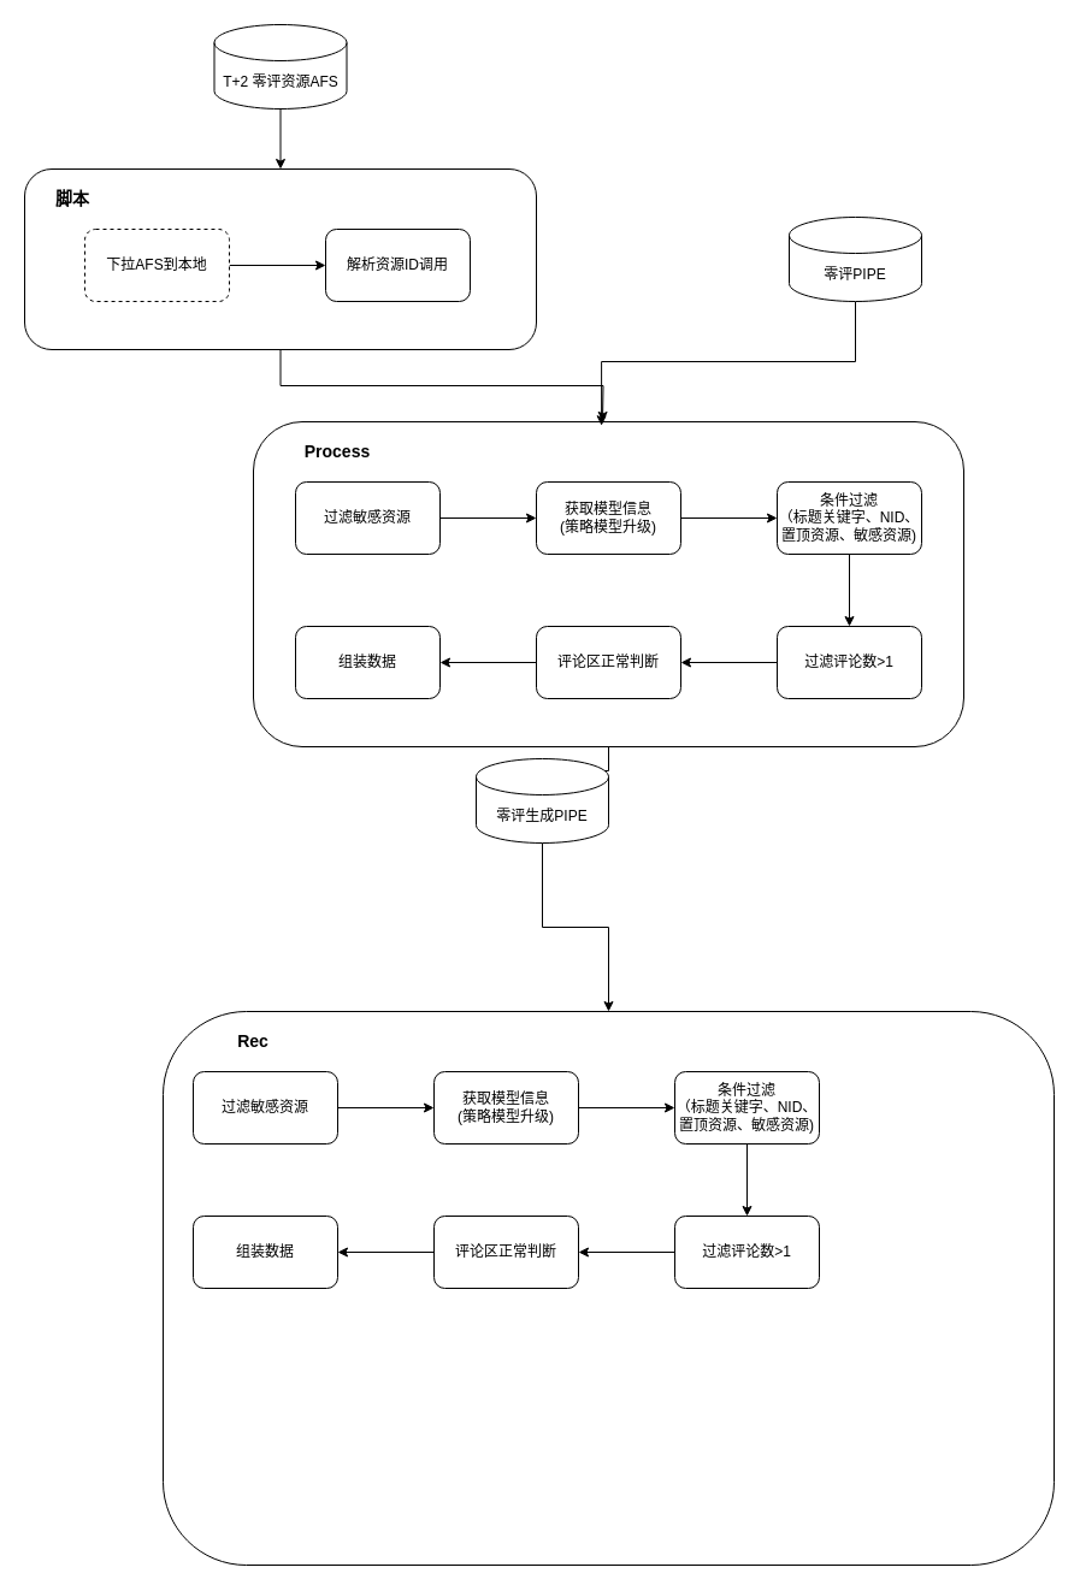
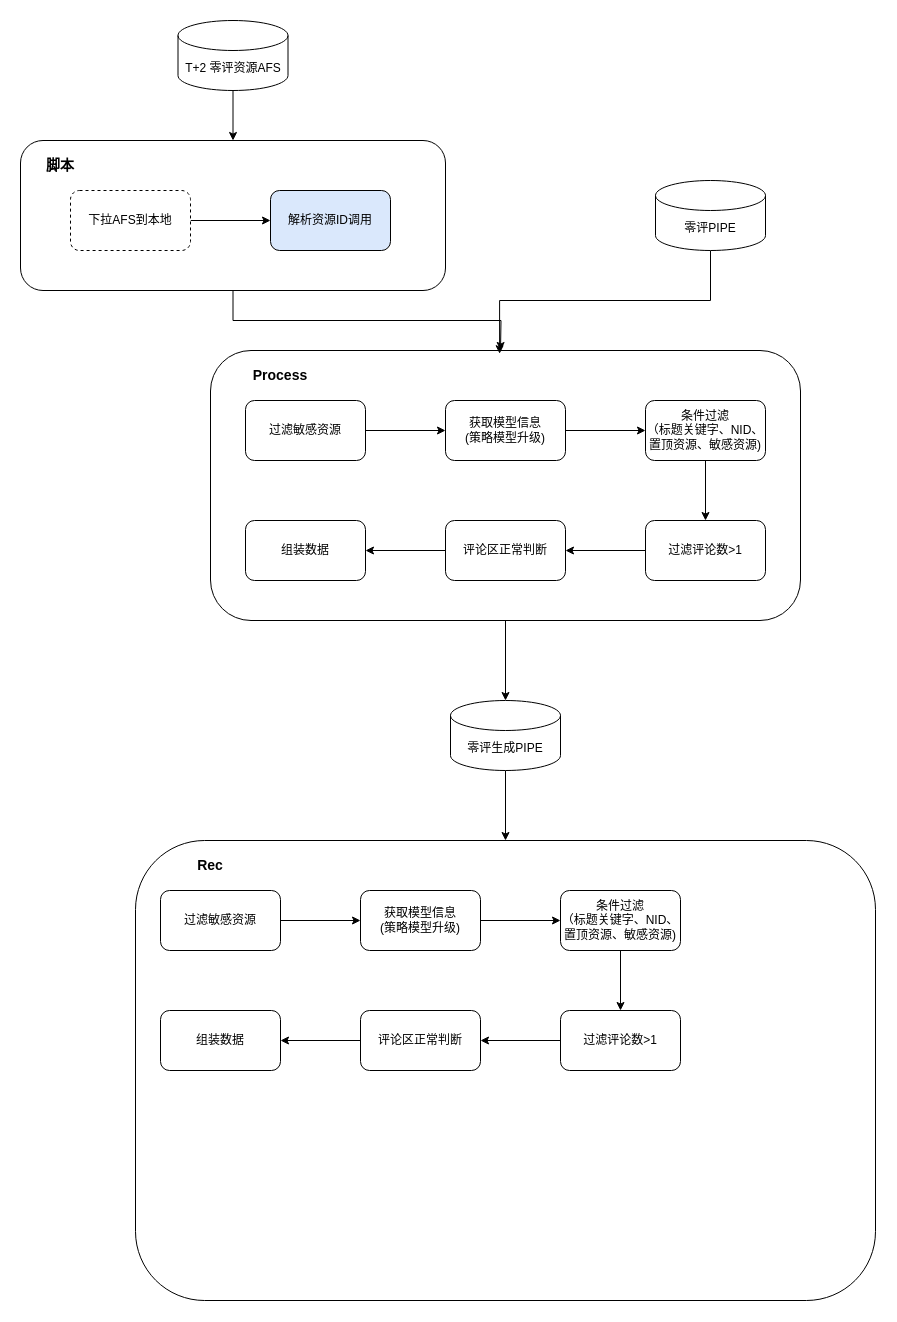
- <mxCell id="27" value="解析资源ID调用" style="rounded=1;whiteSpace=wrap;html=1;" vertex="1" parent="1"><mxGeometry x="270" y="190" width="120" height="60" as="geometry" /></mxCell>
+ <mxCell id="27" value="解析资源ID调用" style="rounded=1;whiteSpace=wrap;html=1;fillColor=#dae8fc;" vertex="1" parent="1"><mxGeometry x="270" y="190" width="120" height="60" as="geometry" /></mxCell>
- <mxCell id="19" value="零评生成PIPE" style="shape=cylinder3;whiteSpace=wrap;html=1;boundedLbl=1;backgroundOutline=1;size=15;" vertex="1" parent="1"><mxGeometry x="395" y="630" width="110" height="70" as="geometry" /></mxCell>
+ <mxCell id="19" value="零评生成PIPE" style="shape=cylinder3;whiteSpace=wrap;html=1;boundedLbl=1;backgroundOutline=1;size=15;" vertex="1" parent="1"><mxGeometry x="450" y="700" width="110" height="70" as="geometry" /></mxCell>
